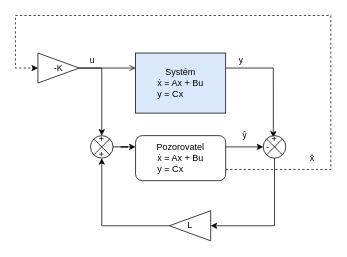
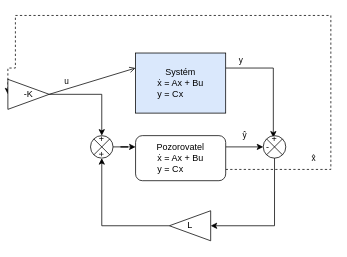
- <mxCell id="23" value="-K" style="triangle;whiteSpace=wrap;html=1;" parent="1" vertex="1"><mxGeometry x="50" y="70" width="55" height="40" as="geometry" /></mxCell>
+ <mxCell id="23" value="-K" style="triangle;whiteSpace=wrap;html=1;" parent="1" vertex="1"><mxGeometry x="10" y="105" width="55" height="40" as="geometry" /></mxCell>
